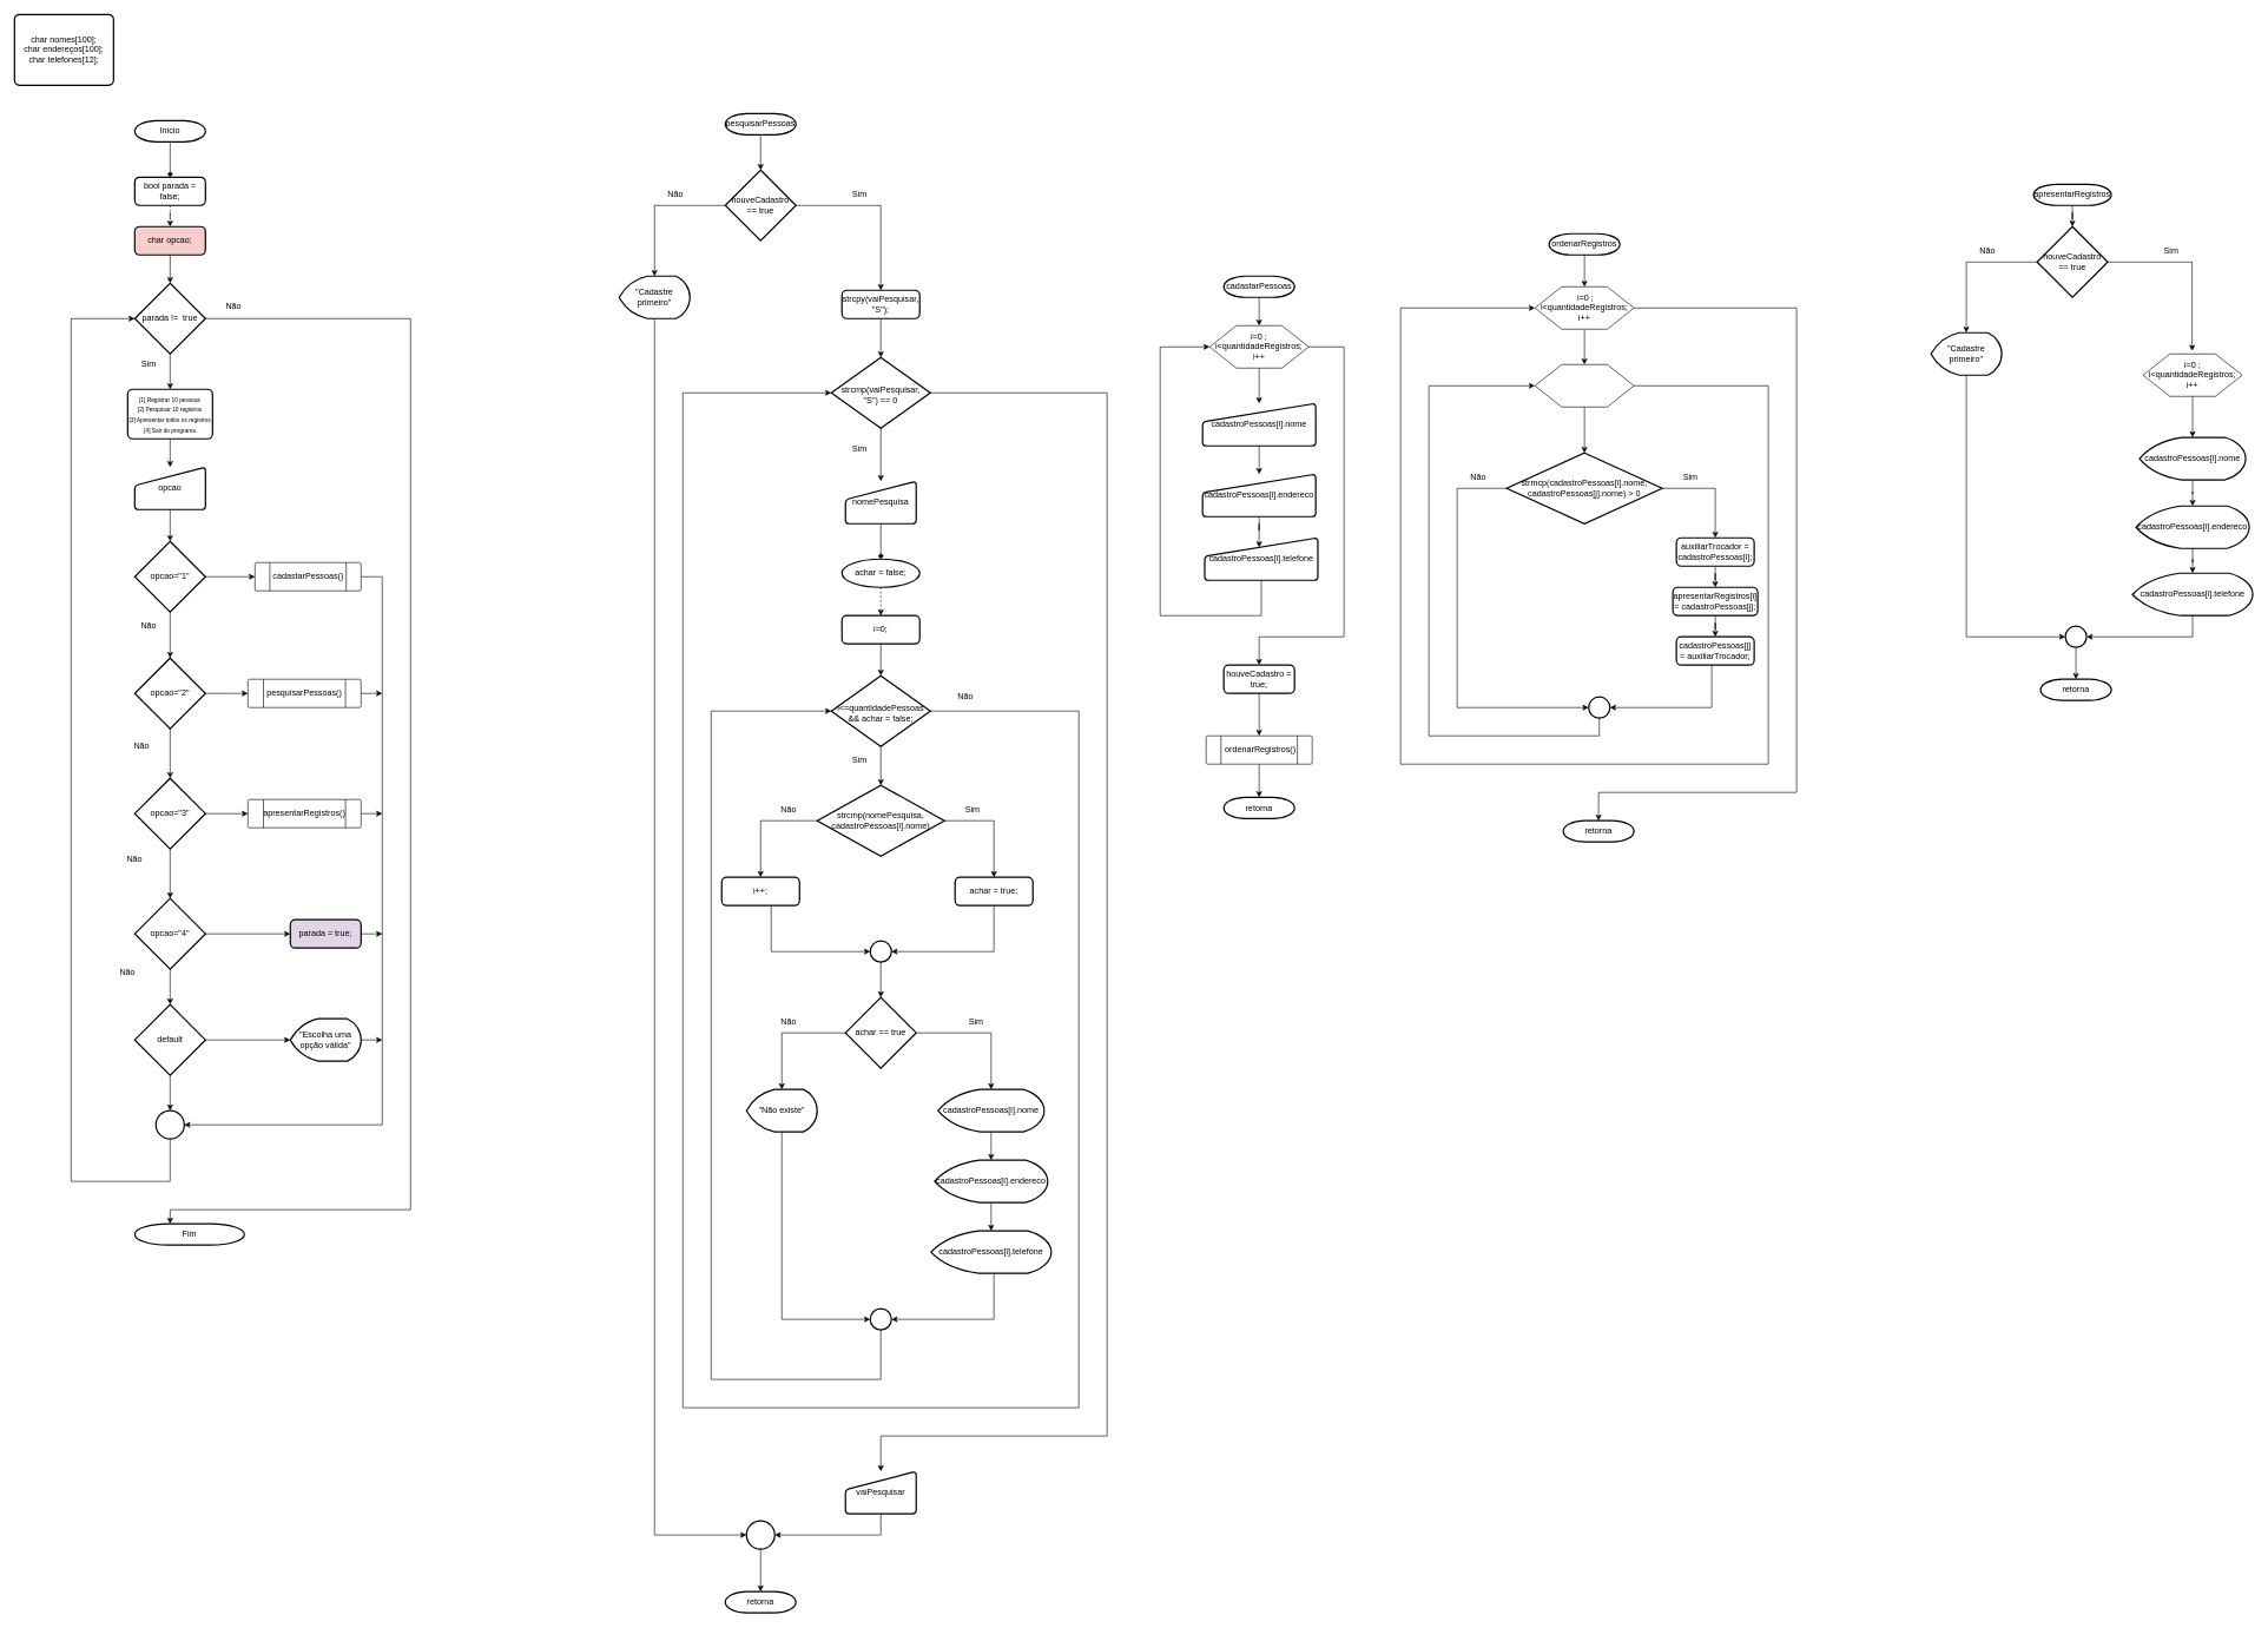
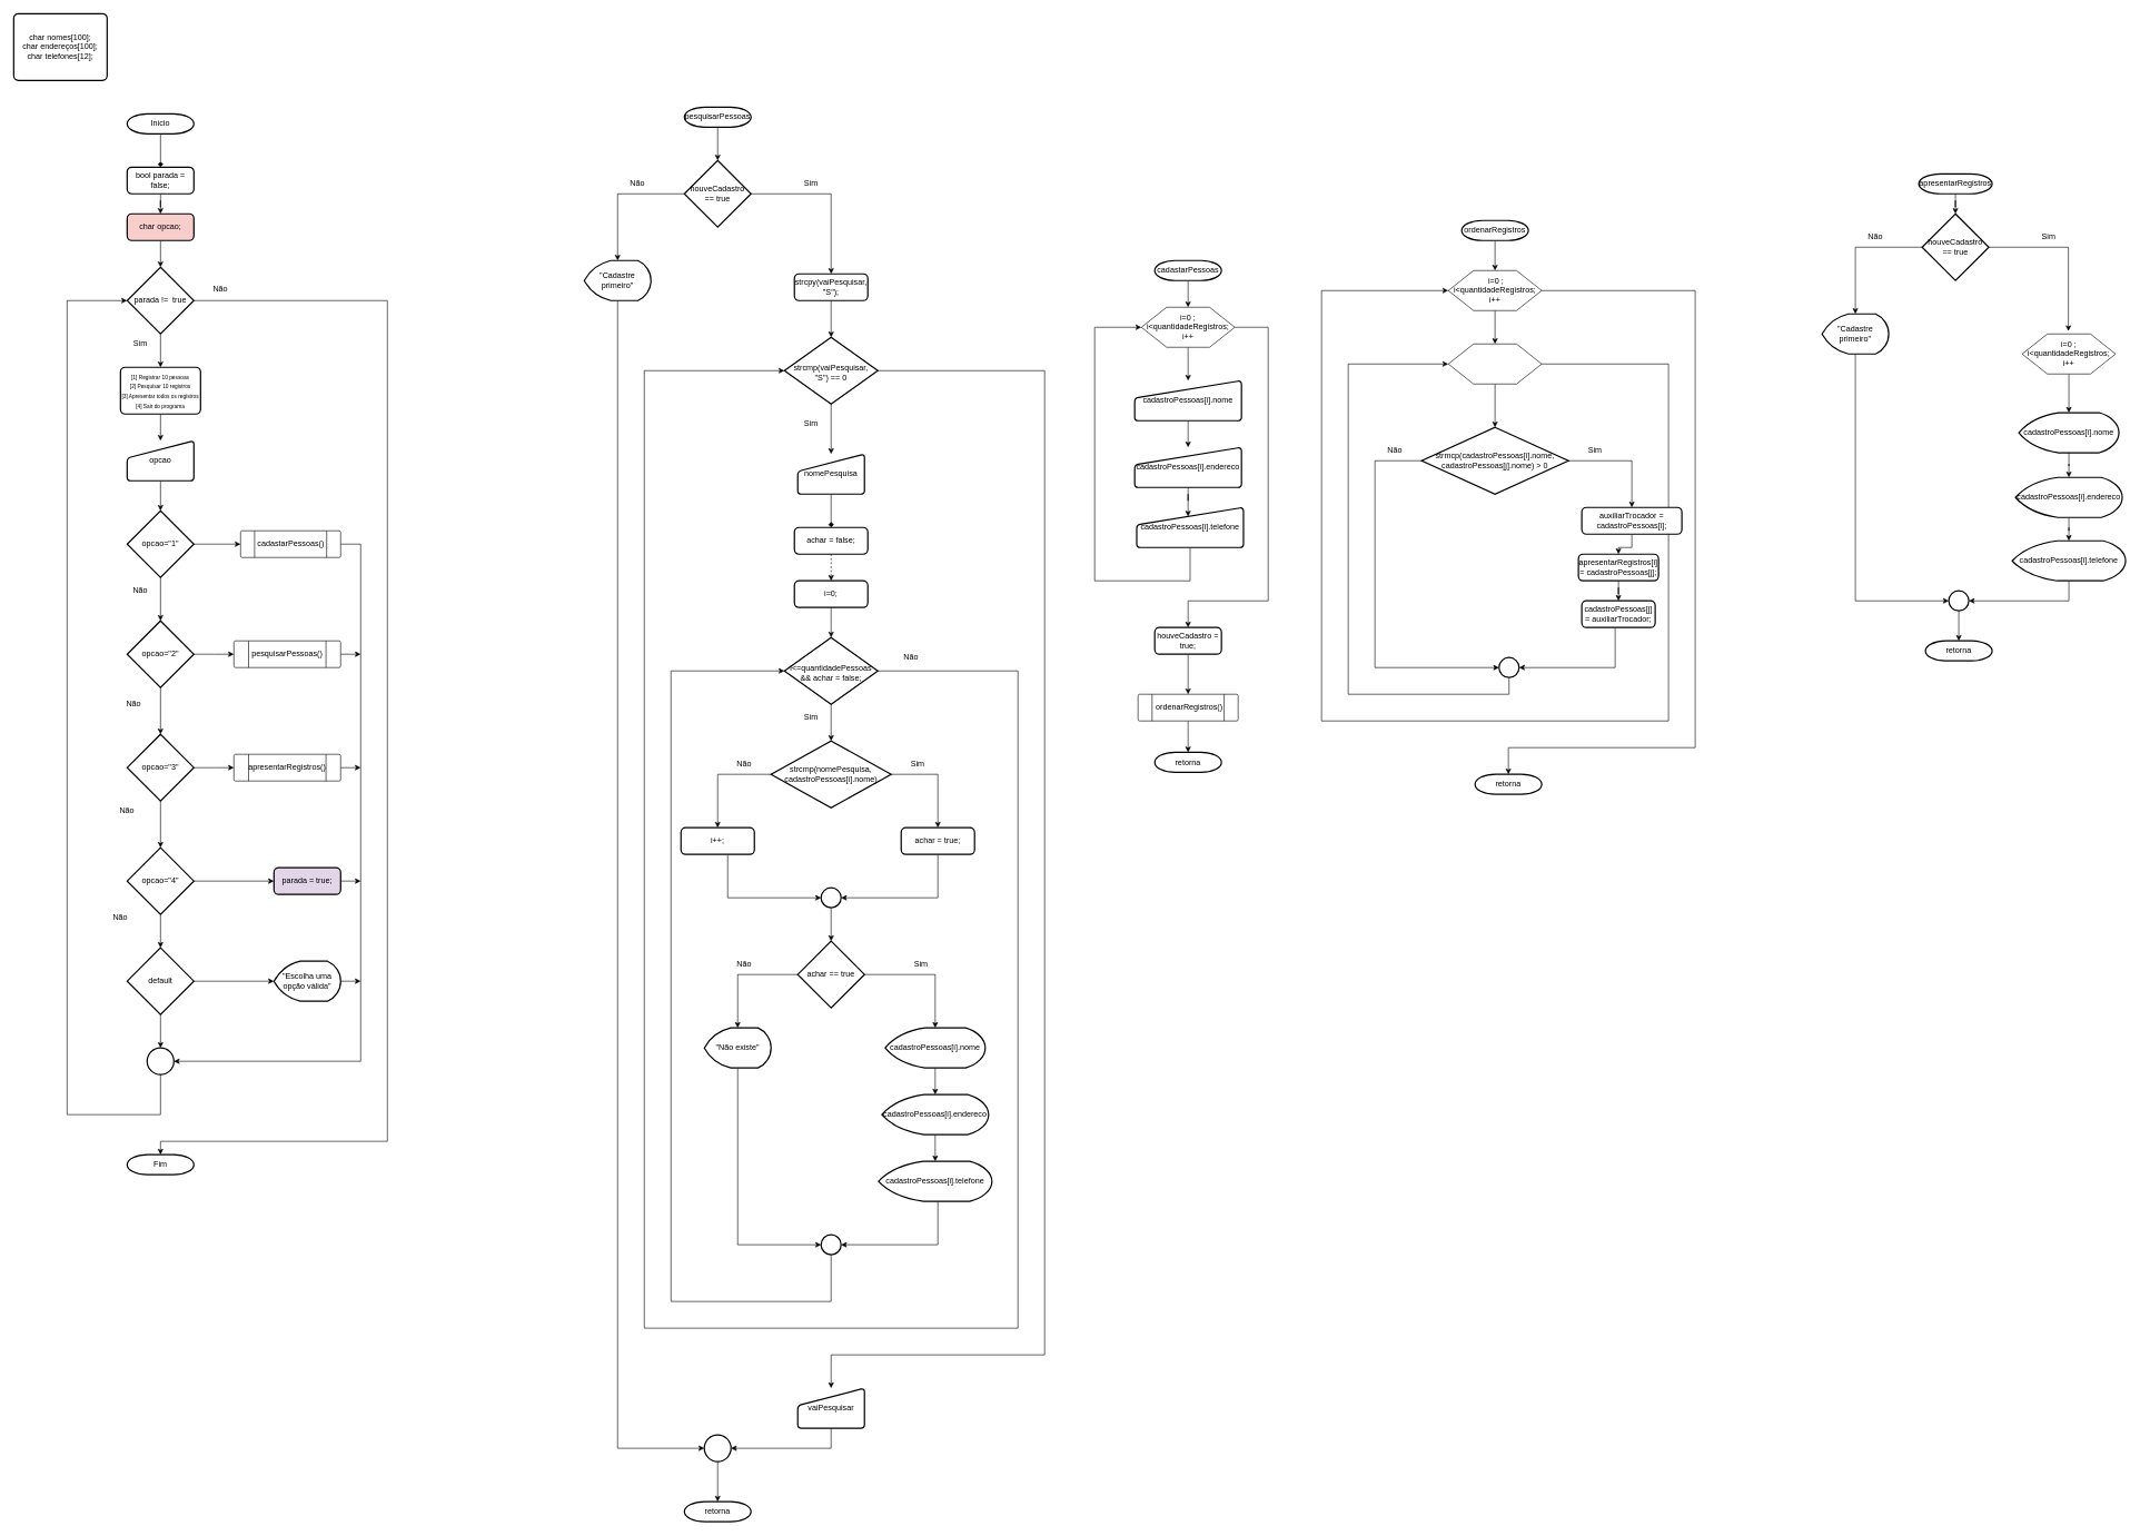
- <mxCell id="16" style="edgeStyle=orthogonalEdgeStyle;rounded=0;orthogonalLoop=1;jettySize=auto;html=1;dashed=1;" edge="1" parent="1" source="17" target="19"><mxGeometry relative="1" as="geometry" /></mxCell>
+ <mxCell id="16" style="edgeStyle=orthogonalEdgeStyle;rounded=0;orthogonalLoop=1;jettySize=auto;html=1;" edge="1" parent="1" source="17" target="19"><mxGeometry relative="1" as="geometry" /></mxCell>
- <mxCell id="73" value="auxiliarTrocador = cadastroPessoas[i];" style="rounded=1;whiteSpace=wrap;html=1;absoluteArcSize=1;arcSize=14;strokeWidth=2;" vertex="1" parent="1"><mxGeometry x="2370" y="760" width="110" height="40" as="geometry" /></mxCell>
+ <mxCell id="73" value="auxiliarTrocador = cadastroPessoas[i];" style="rounded=1;whiteSpace=wrap;html=1;absoluteArcSize=1;arcSize=14;strokeWidth=2;" vertex="1" parent="1"><mxGeometry x="2370" y="760" width="150" height="40" as="geometry" /></mxCell>
- <mxCell id="91" value="achar = false;" style="ellipse;whiteSpace=wrap;html=1;absoluteArcSize=1;arcSize=14;strokeWidth=2;" vertex="1" parent="1"><mxGeometry x="1190" y="790" width="110" height="40" as="geometry" /></mxCell>
+ <mxCell id="91" value="achar = false;" style="rounded=1;whiteSpace=wrap;html=1;absoluteArcSize=1;arcSize=14;strokeWidth=2;" vertex="1" parent="1"><mxGeometry x="1190" y="790" width="110" height="40" as="geometry" /></mxCell>
- <mxCell id="171" value="Fim" style="strokeWidth=2;html=1;shape=mxgraph.flowchart.terminator;whiteSpace=wrap;" vertex="1" parent="1"><mxGeometry x="190" y="1730" width="155" height="30" as="geometry" /></mxCell>
+ <mxCell id="171" value="Fim" style="strokeWidth=2;html=1;shape=mxgraph.flowchart.terminator;whiteSpace=wrap;" vertex="1" parent="1"><mxGeometry x="190" y="1730" width="100" height="30" as="geometry" /></mxCell>
